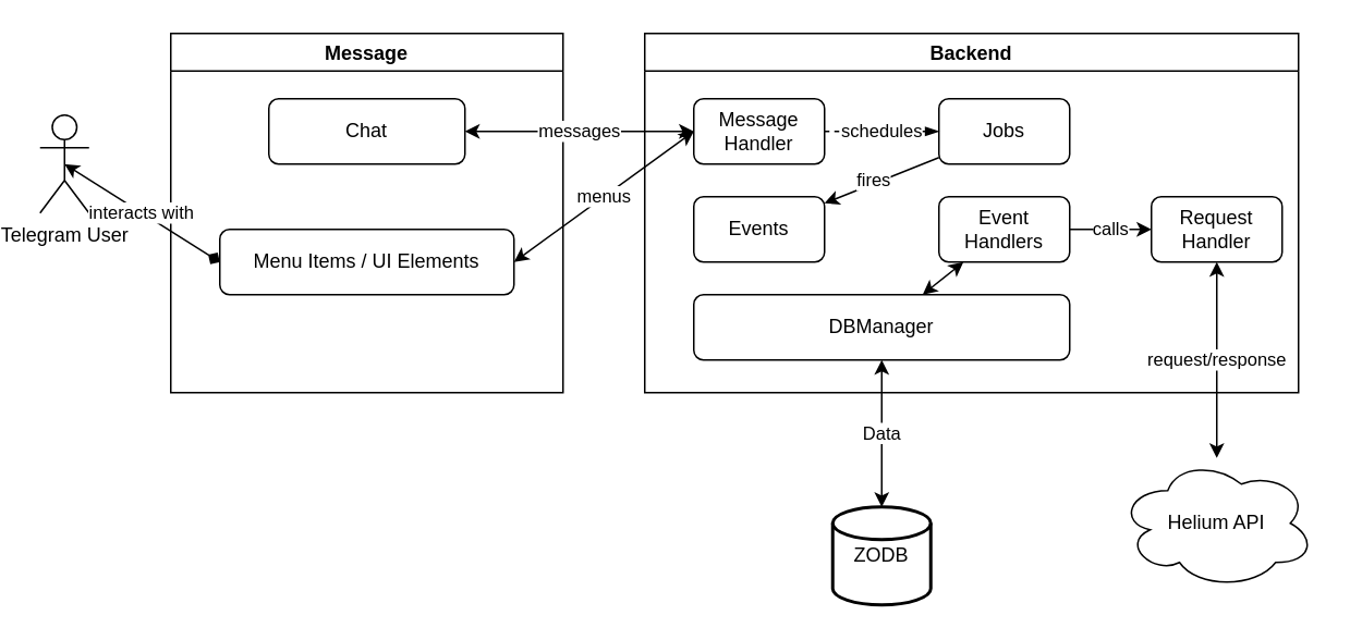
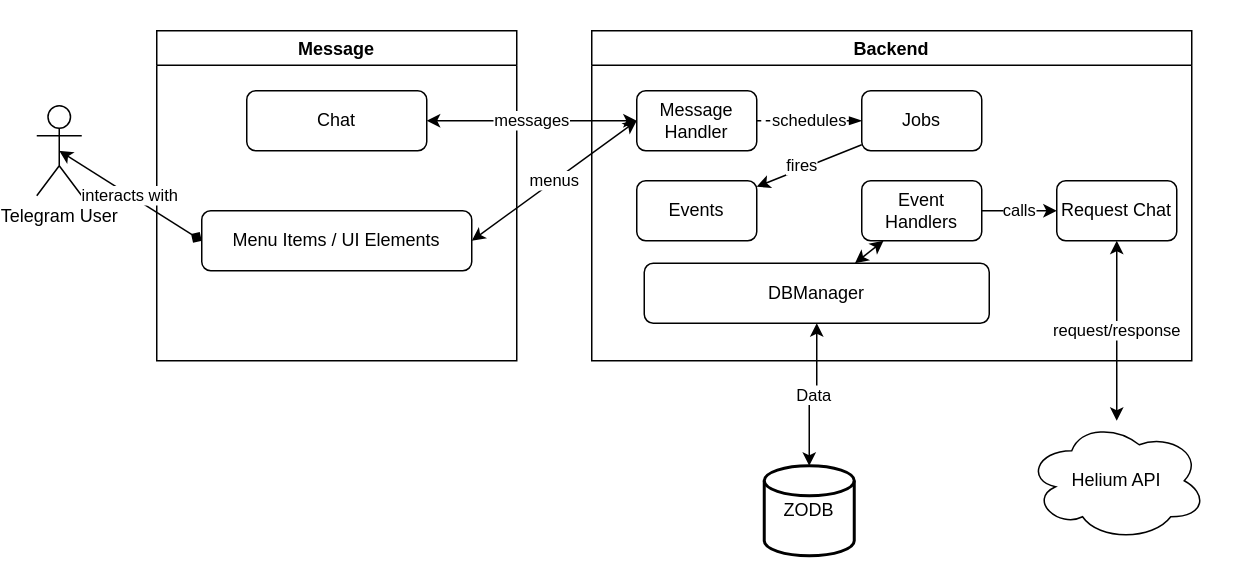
- <mxCell id="13" value="Request Handler" style="rounded=1;whiteSpace=wrap;html=1;" vertex="1" parent="7"><mxGeometry x="310" y="100" width="80" height="40" as="geometry" /></mxCell>
+ <mxCell id="13" value="Request Chat" style="rounded=1;whiteSpace=wrap;html=1;" vertex="1" parent="7"><mxGeometry x="310" y="100" width="80" height="40" as="geometry" /></mxCell>
- <mxCell id="9" value="DBManager" style="rounded=1;whiteSpace=wrap;html=1;" vertex="1" parent="7"><mxGeometry x="30" y="160" width="230" height="40" as="geometry" /></mxCell>
+ <mxCell id="9" value="DBManager" style="rounded=1;whiteSpace=wrap;html=1;" vertex="1" parent="7"><mxGeometry x="35" y="155" width="230" height="40" as="geometry" /></mxCell>
